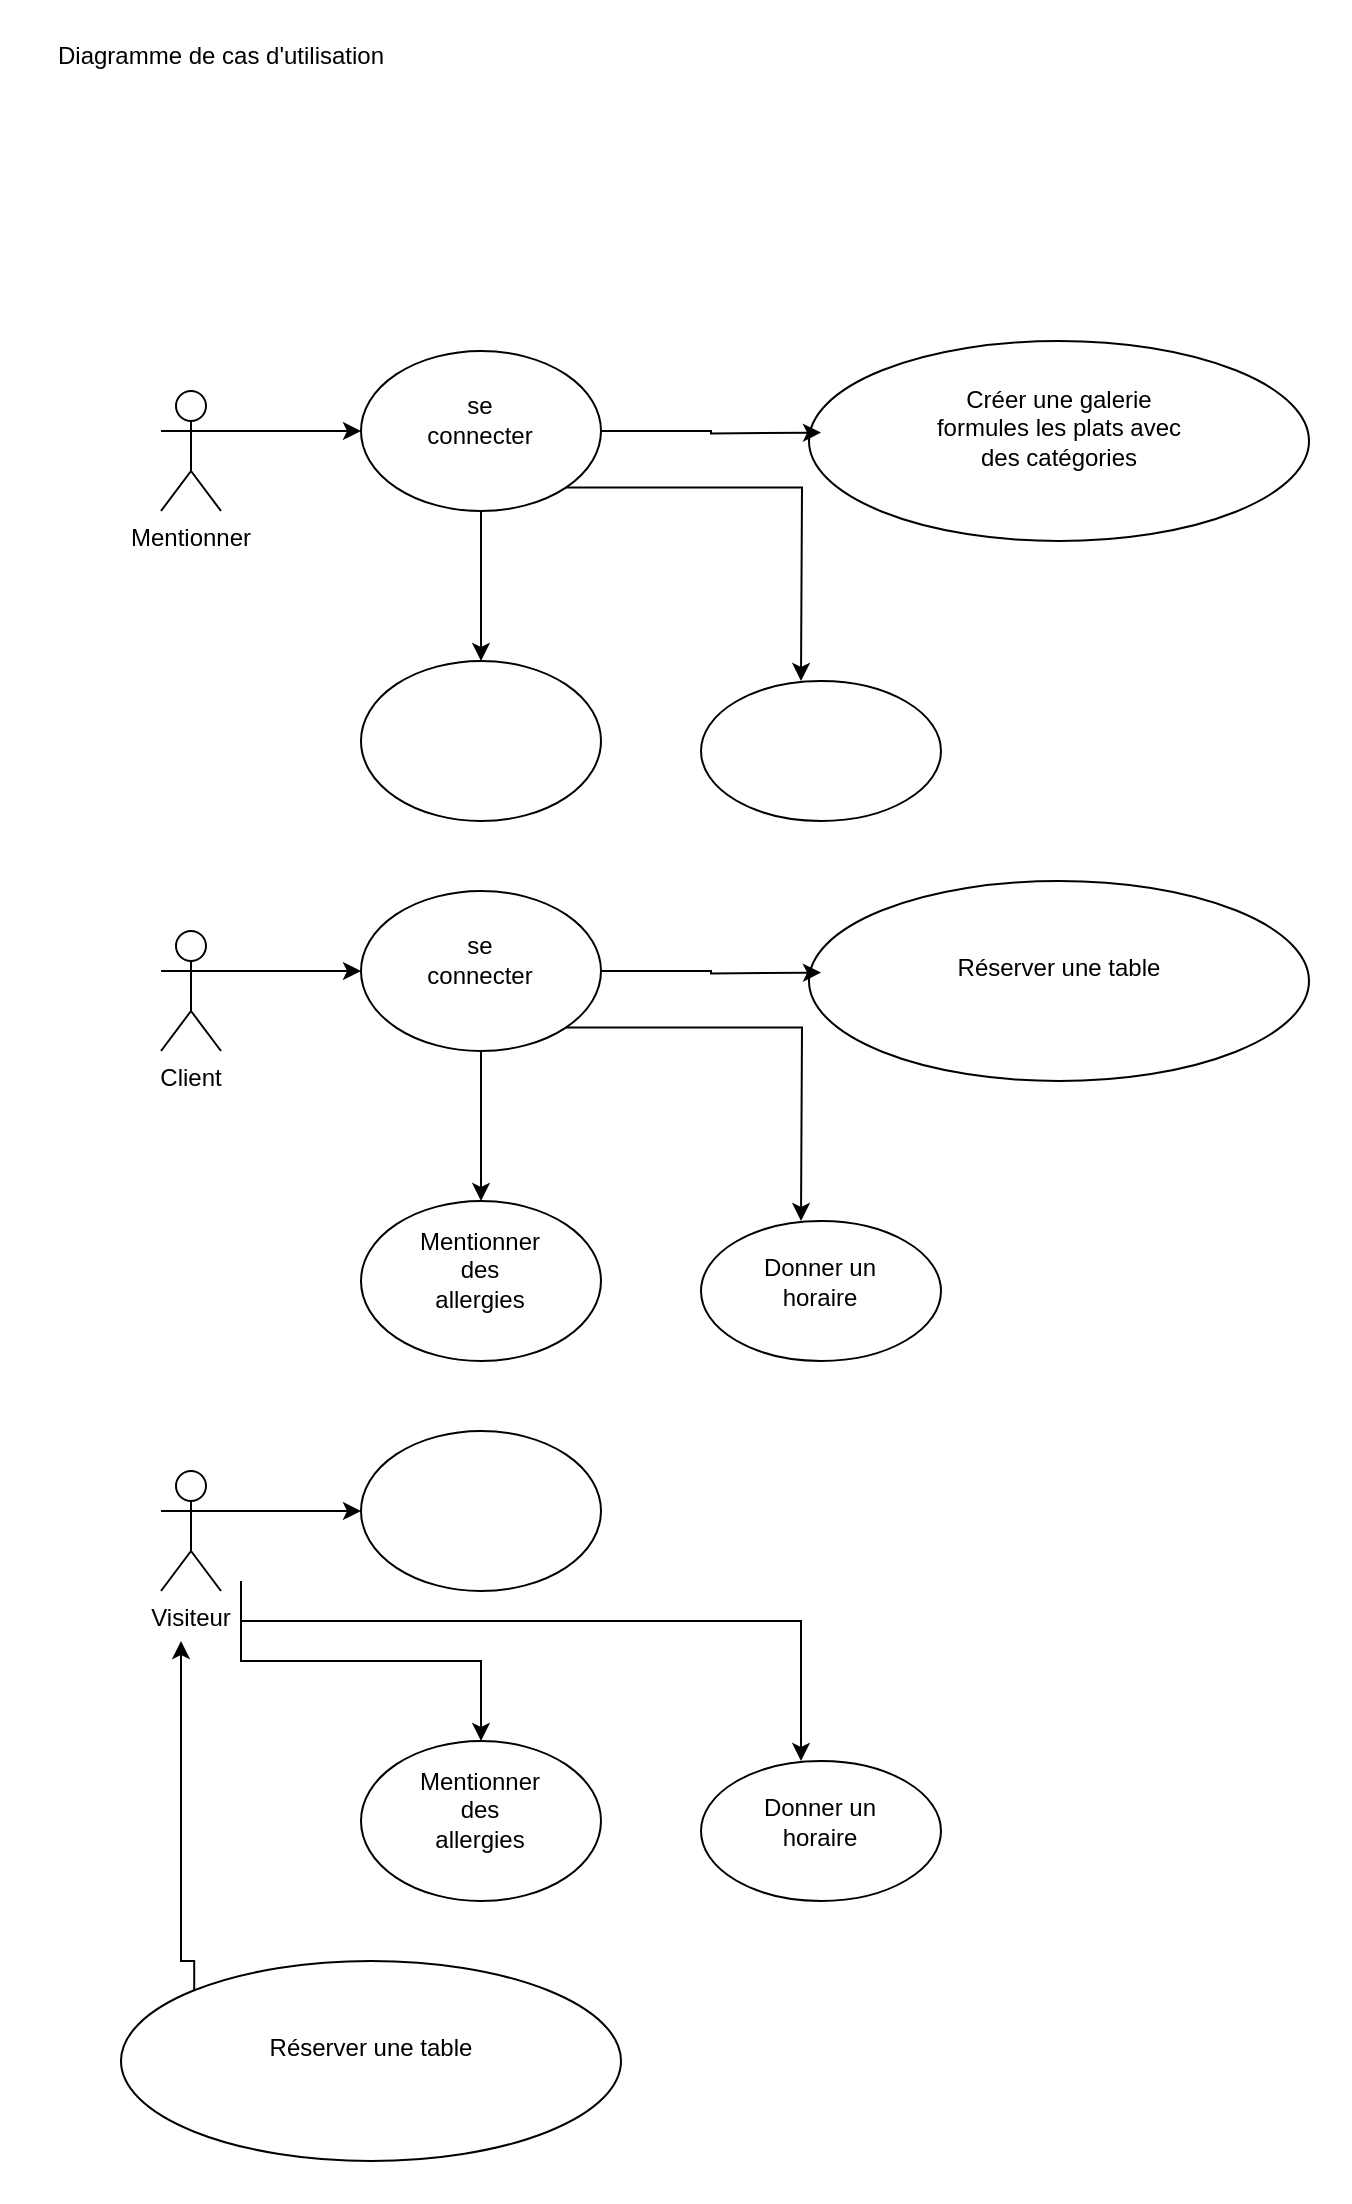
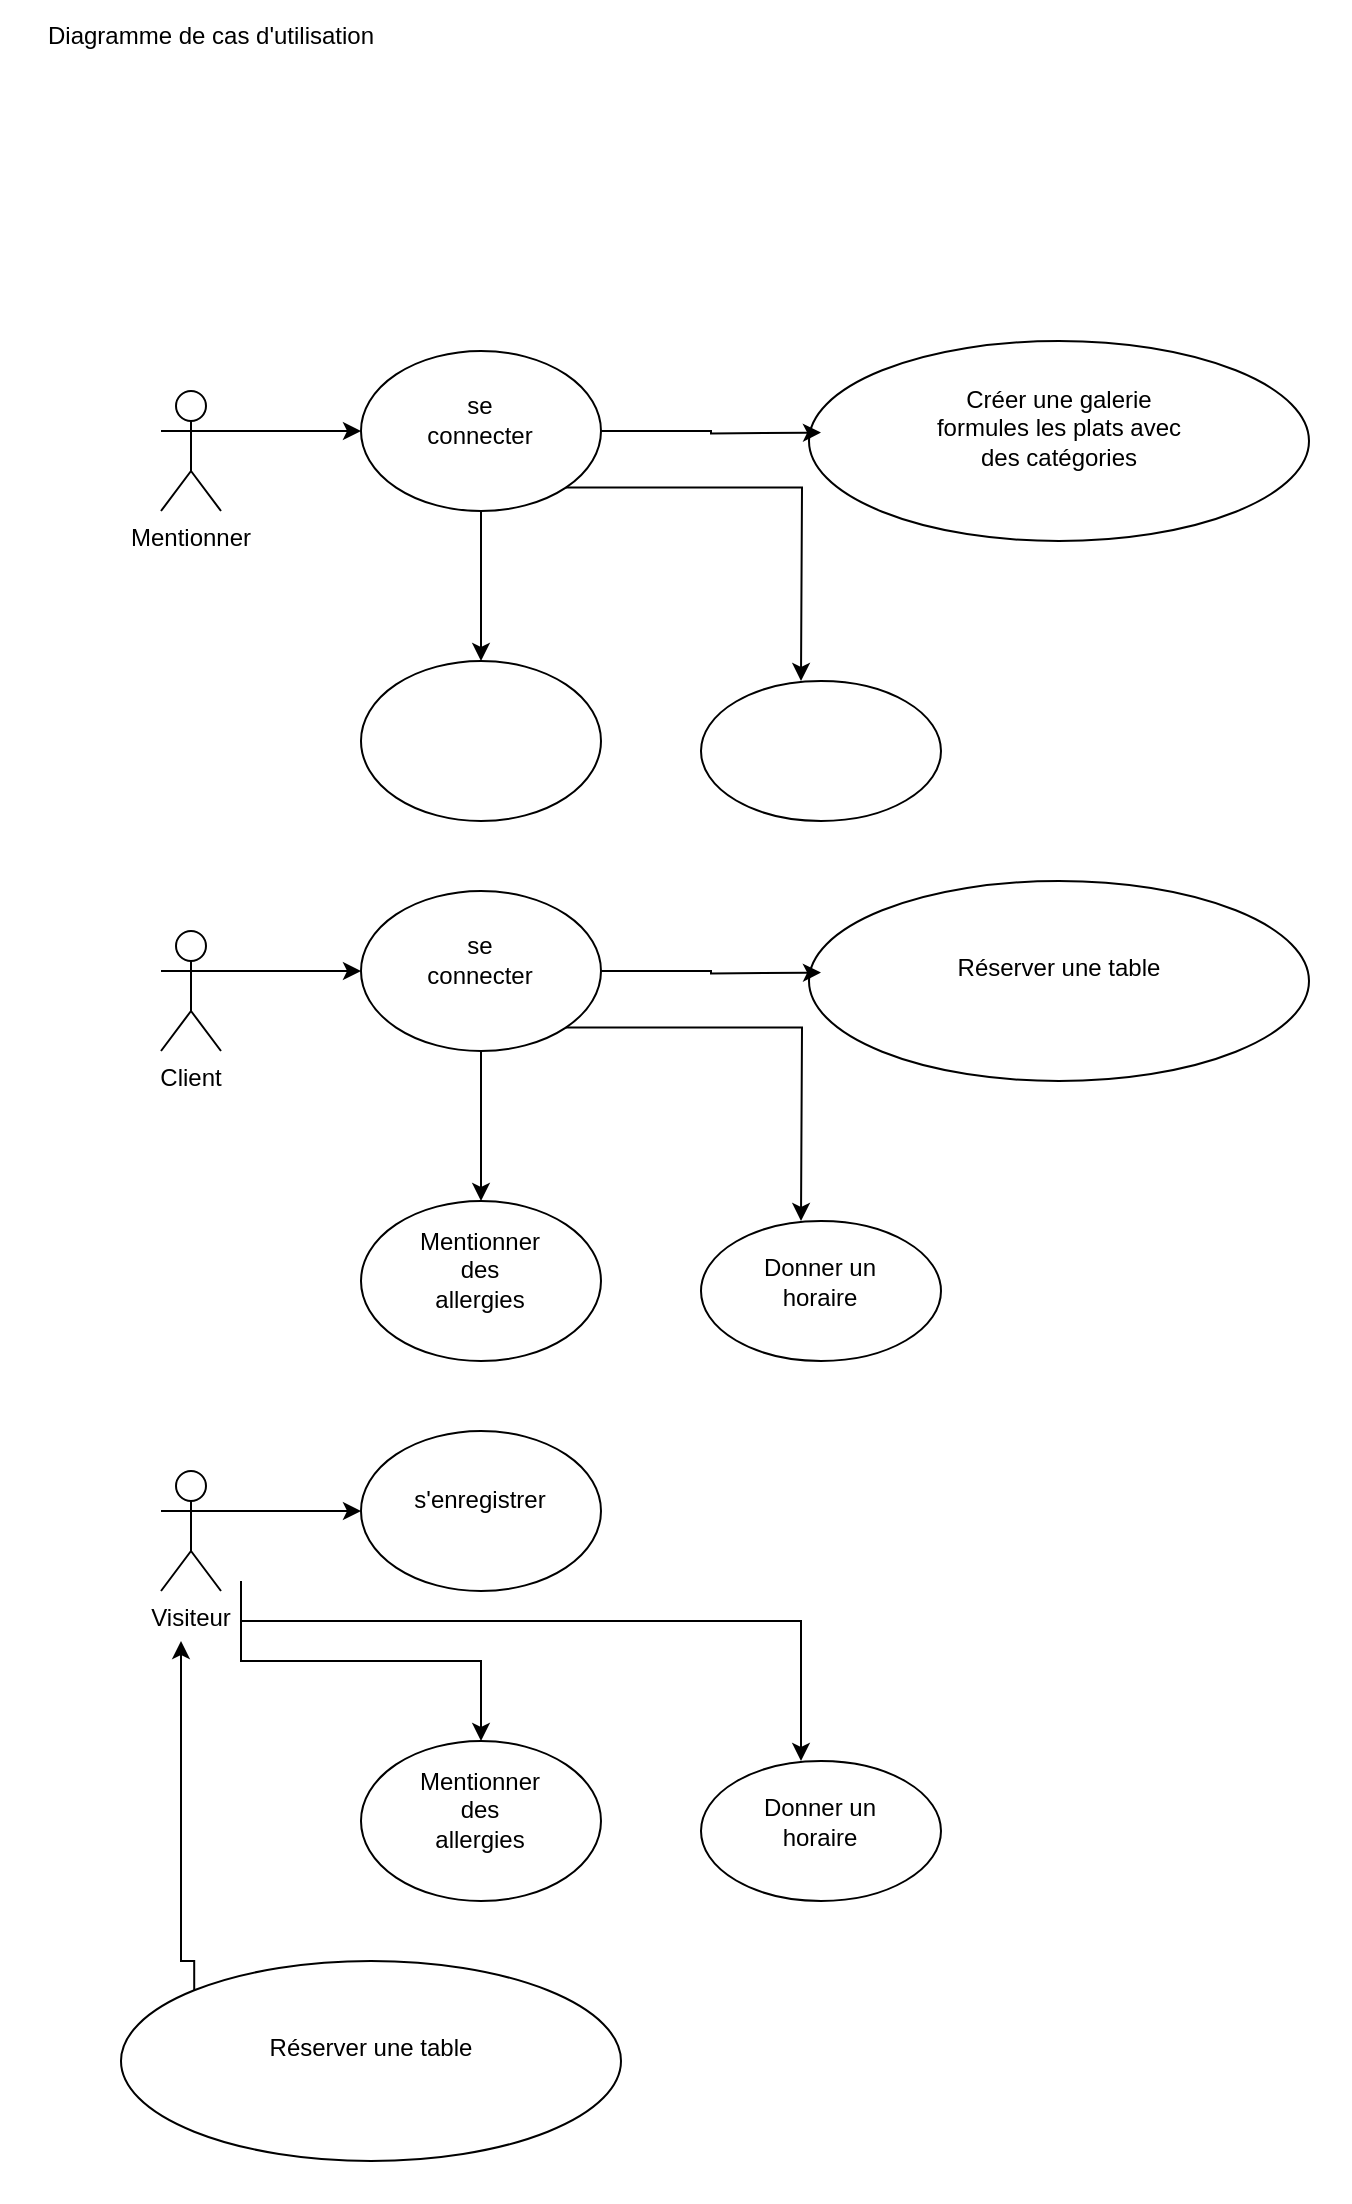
- <mxCell id="2" value="&lt;div&gt;Diagramme de cas d'utilisation&lt;/div&gt;&lt;div&gt;&lt;br&gt;&lt;/div&gt;" style="text;html=1;resizable=0;autosize=1;align=center;verticalAlign=middle;points=[];fillColor=none;strokeColor=none;rounded=0;" parent="1" vertex="1"><mxGeometry x="20" y="20" width="180" height="30" as="geometry" /></mxCell>
+ <mxCell id="2" value="&lt;div&gt;Diagramme de cas d'utilisation&lt;/div&gt;&lt;div&gt;&lt;br&gt;&lt;/div&gt;" style="text;html=1;resizable=0;autosize=1;align=center;verticalAlign=middle;points=[];fillColor=none;strokeColor=none;rounded=0;" parent="1" vertex="1"><mxGeometry x="15" y="10" width="180" height="30" as="geometry" /></mxCell>
+ <mxCell id="39" value="s'enregistrer" style="text;html=1;strokeColor=none;fillColor=none;align=center;verticalAlign=middle;whiteSpace=wrap;rounded=0;" vertex="1" parent="37"><mxGeometry x="30" y="20" width="60" height="30" as="geometry" /></mxCell>
